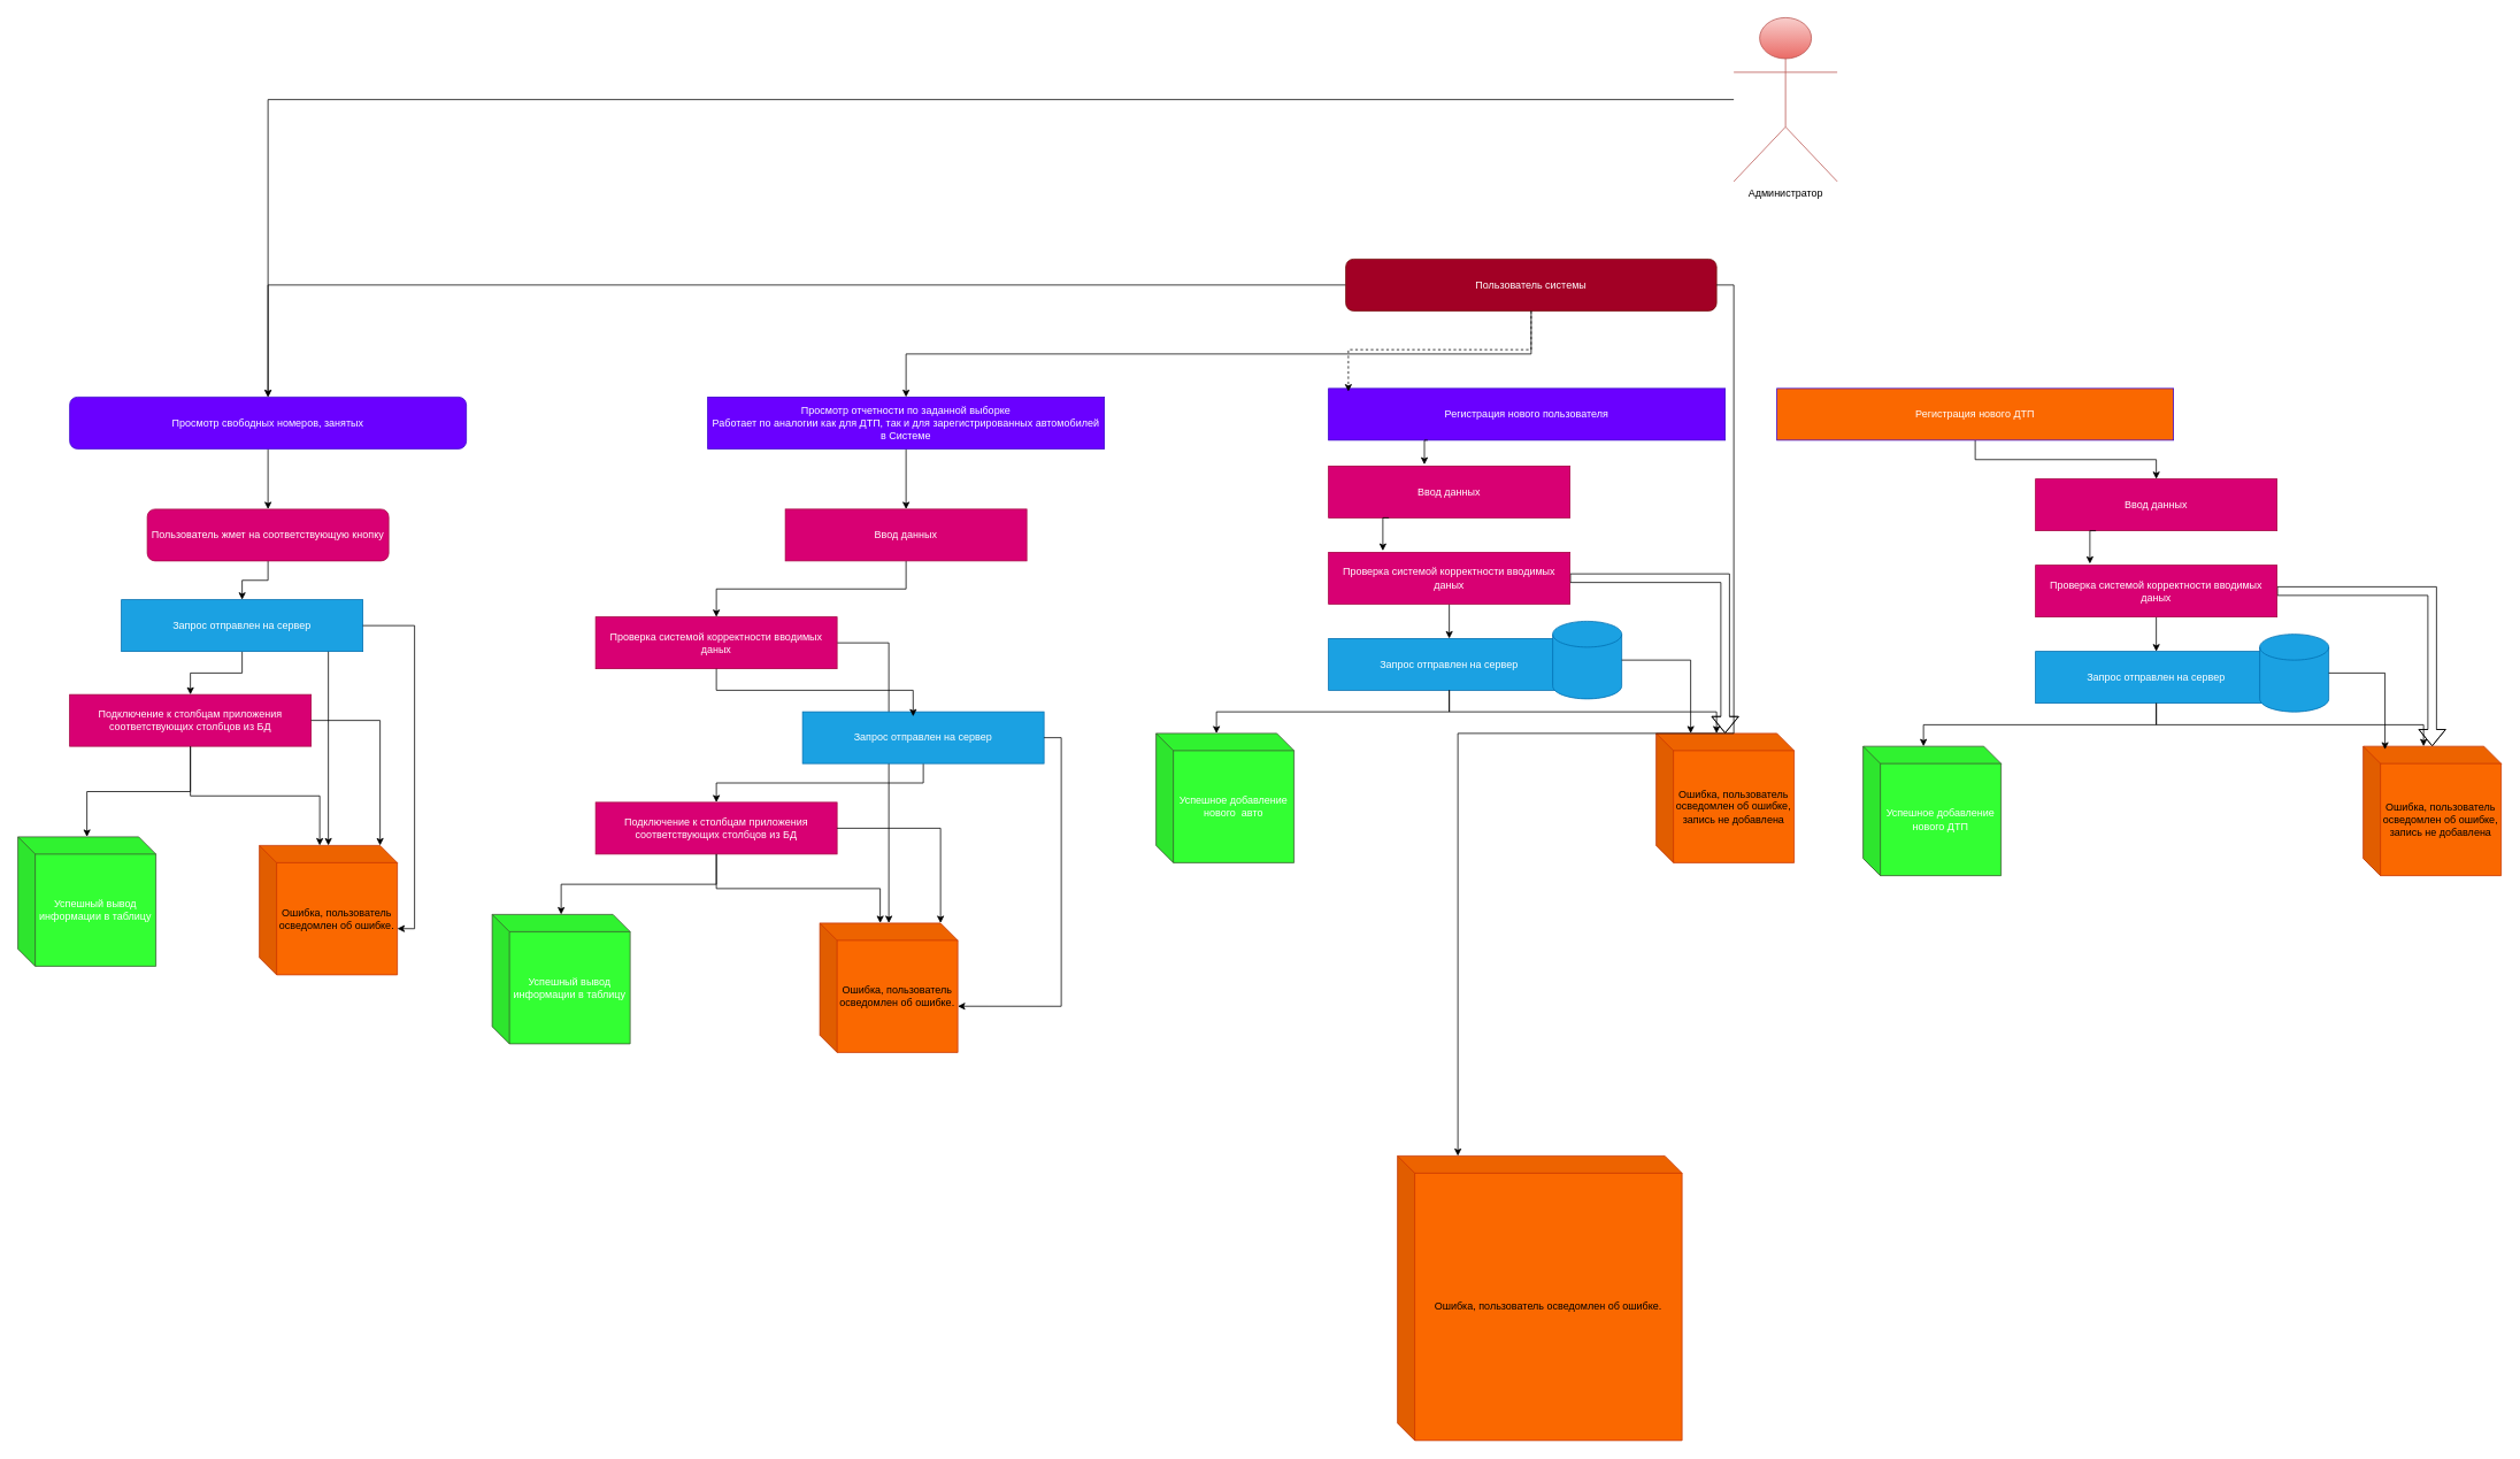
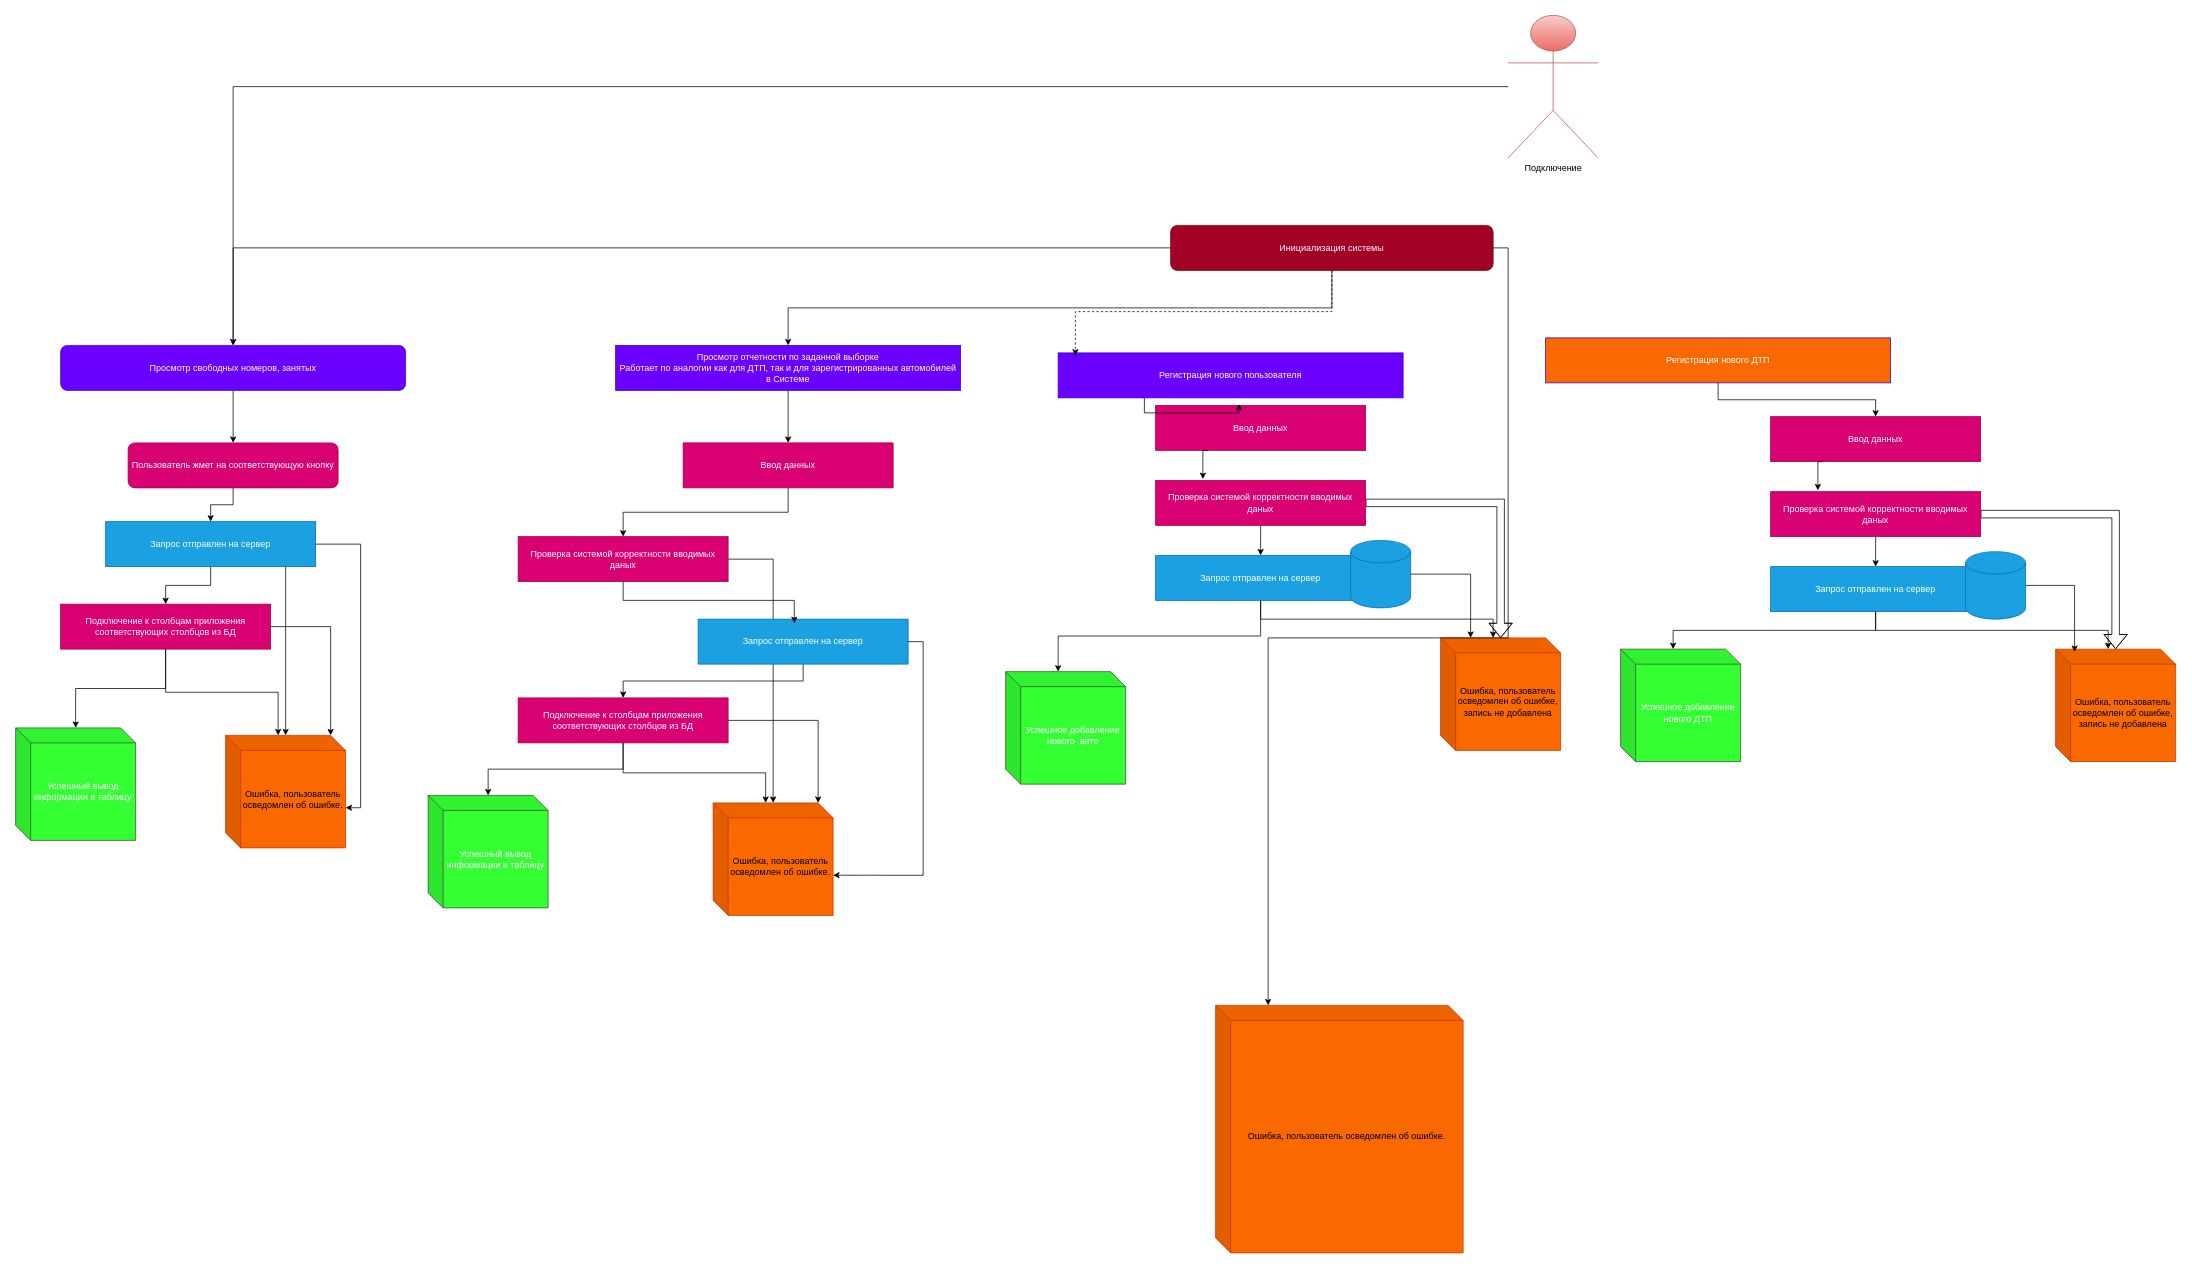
- <mxCell id="6" value="Администратор" style="shape=umlActor;verticalLabelPosition=bottom;verticalAlign=top;html=1;outlineConnect=0;fillColor=#f8cecc;strokeColor=#b85450;gradientColor=#ea6b66;" vertex="1" parent="1"><mxGeometry x="2010" y="20" width="120" height="190" as="geometry" /></mxCell>
+ <mxCell id="6" value="Подключение" style="shape=umlActor;verticalLabelPosition=bottom;verticalAlign=top;html=1;outlineConnect=0;fillColor=#f8cecc;strokeColor=#b85450;gradientColor=#ea6b66;" vertex="1" parent="1"><mxGeometry x="2010" y="20" width="120" height="190" as="geometry" /></mxCell>
- <mxCell id="4" value="Пользователь системы" style="rounded=1;whiteSpace=wrap;html=1;fillColor=#a20025;fontColor=#ffffff;strokeColor=#6F0000;" vertex="1" parent="1"><mxGeometry x="1560" y="300" width="430" height="60" as="geometry" /></mxCell>
+ <mxCell id="4" value="Инициализация системы" style="rounded=1;whiteSpace=wrap;html=1;fillColor=#a20025;fontColor=#ffffff;strokeColor=#6F0000;" vertex="1" parent="1"><mxGeometry x="1560" y="300" width="430" height="60" as="geometry" /></mxCell>
- <mxCell id="7" value="Регистрация нового пользователя" style="rounded=0;whiteSpace=wrap;html=1;fillColor=#6a00ff;fontColor=#ffffff;strokeColor=#3700CC;" vertex="1" parent="1"><mxGeometry x="1540" y="450" width="460" height="60" as="geometry" /></mxCell>
+ <mxCell id="7" value="Регистрация нового пользователя" style="rounded=0;whiteSpace=wrap;html=1;fillColor=#6a00ff;fontColor=#ffffff;strokeColor=#3700CC;" vertex="1" parent="1"><mxGeometry x="1410" y="470" width="460" height="60" as="geometry" /></mxCell>
- <mxCell id="17" value="Успешное добавление нового&amp;nbsp; авто" style="shape=cube;whiteSpace=wrap;html=1;boundedLbl=1;backgroundOutline=1;darkOpacity=0.05;darkOpacity2=0.1;fillColor=#33FF33;fontColor=#ffffff;strokeColor=#3A5431;" vertex="1" parent="1"><mxGeometry x="1340" y="850" width="160" height="150" as="geometry" /></mxCell>
+ <mxCell id="17" value="Успешное добавление нового&amp;nbsp; авто" style="shape=cube;whiteSpace=wrap;html=1;boundedLbl=1;backgroundOutline=1;darkOpacity=0.05;darkOpacity2=0.1;fillColor=#33FF33;fontColor=#ffffff;strokeColor=#3A5431;" vertex="1" parent="1"><mxGeometry x="1340" y="895" width="160" height="150" as="geometry" /></mxCell>
